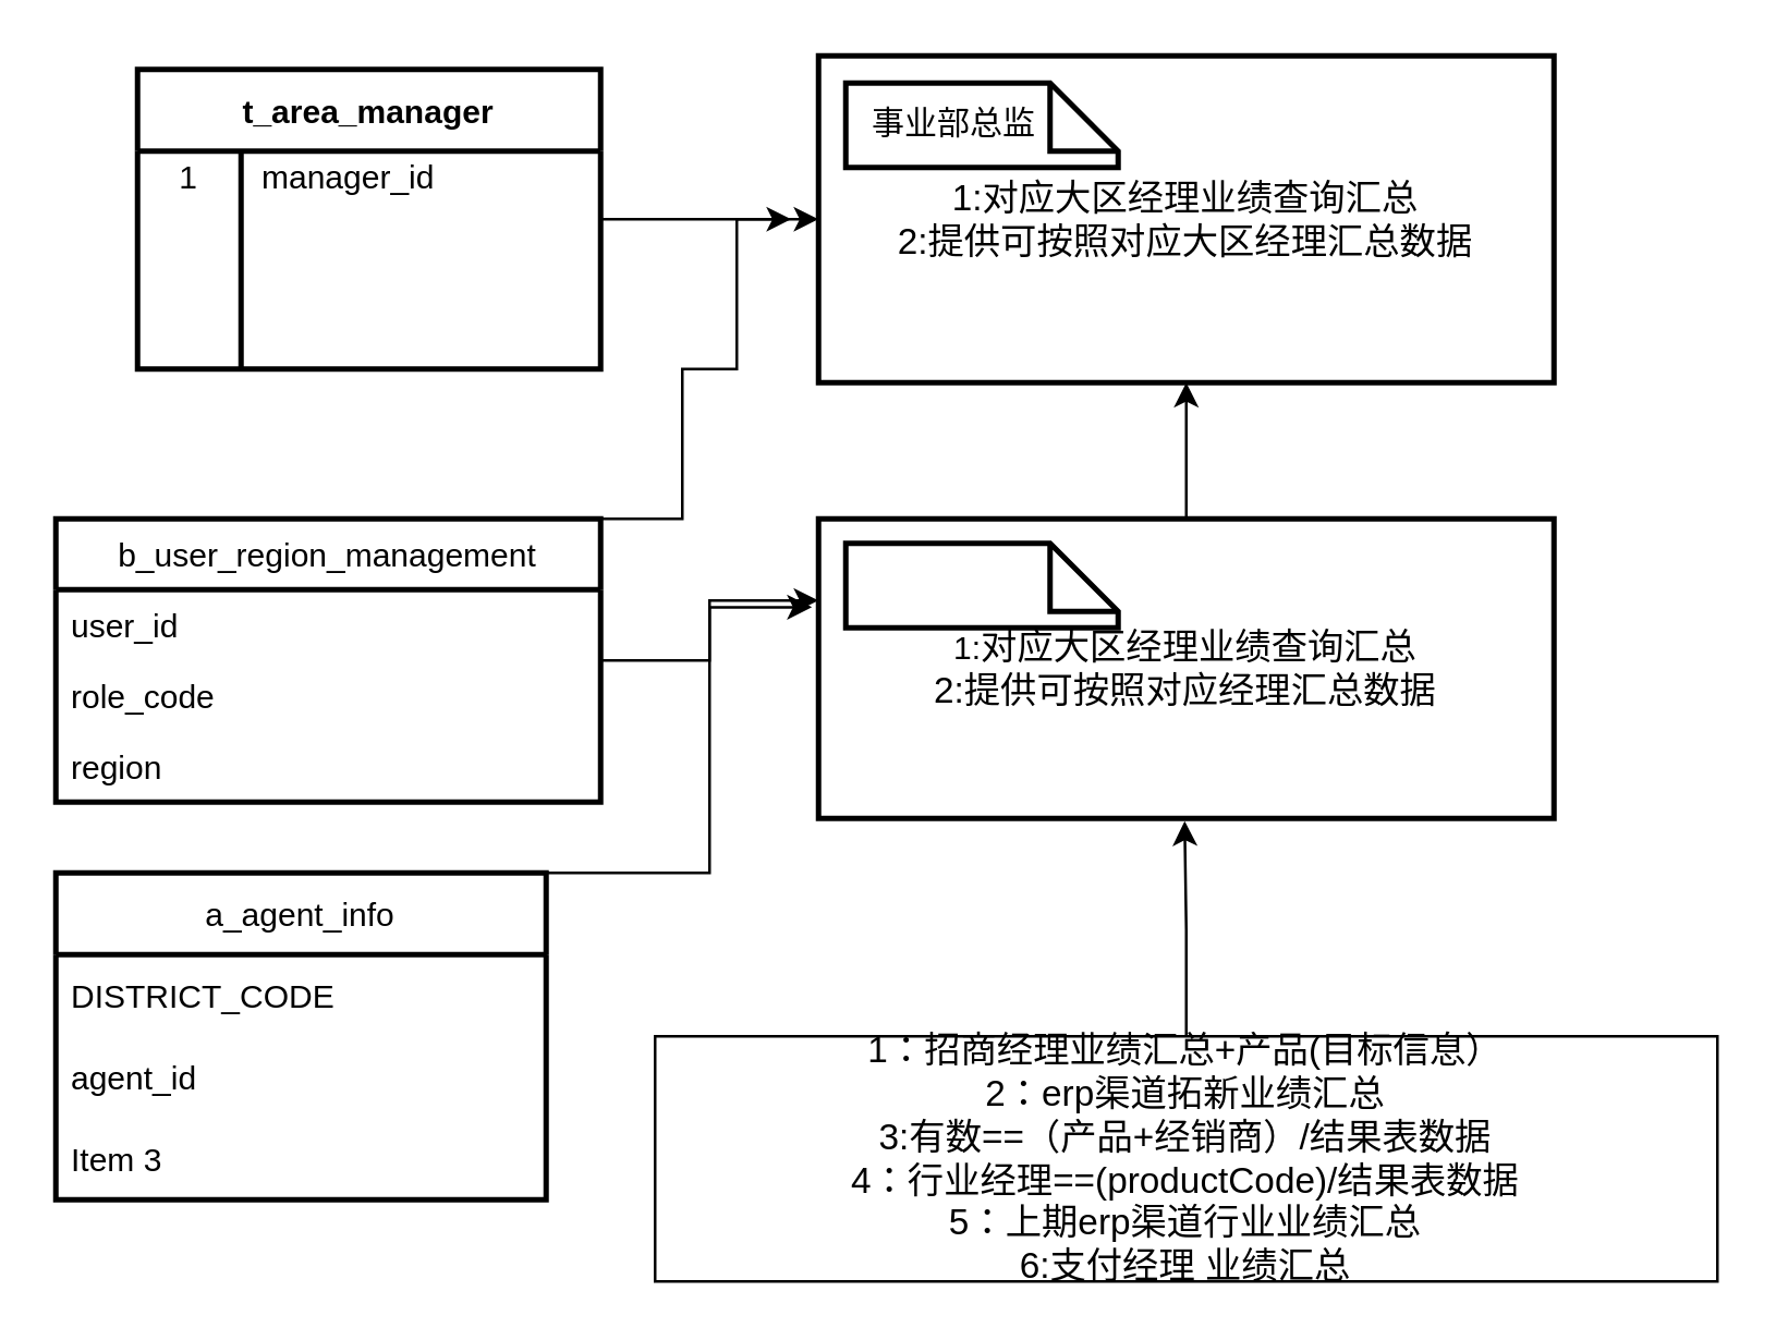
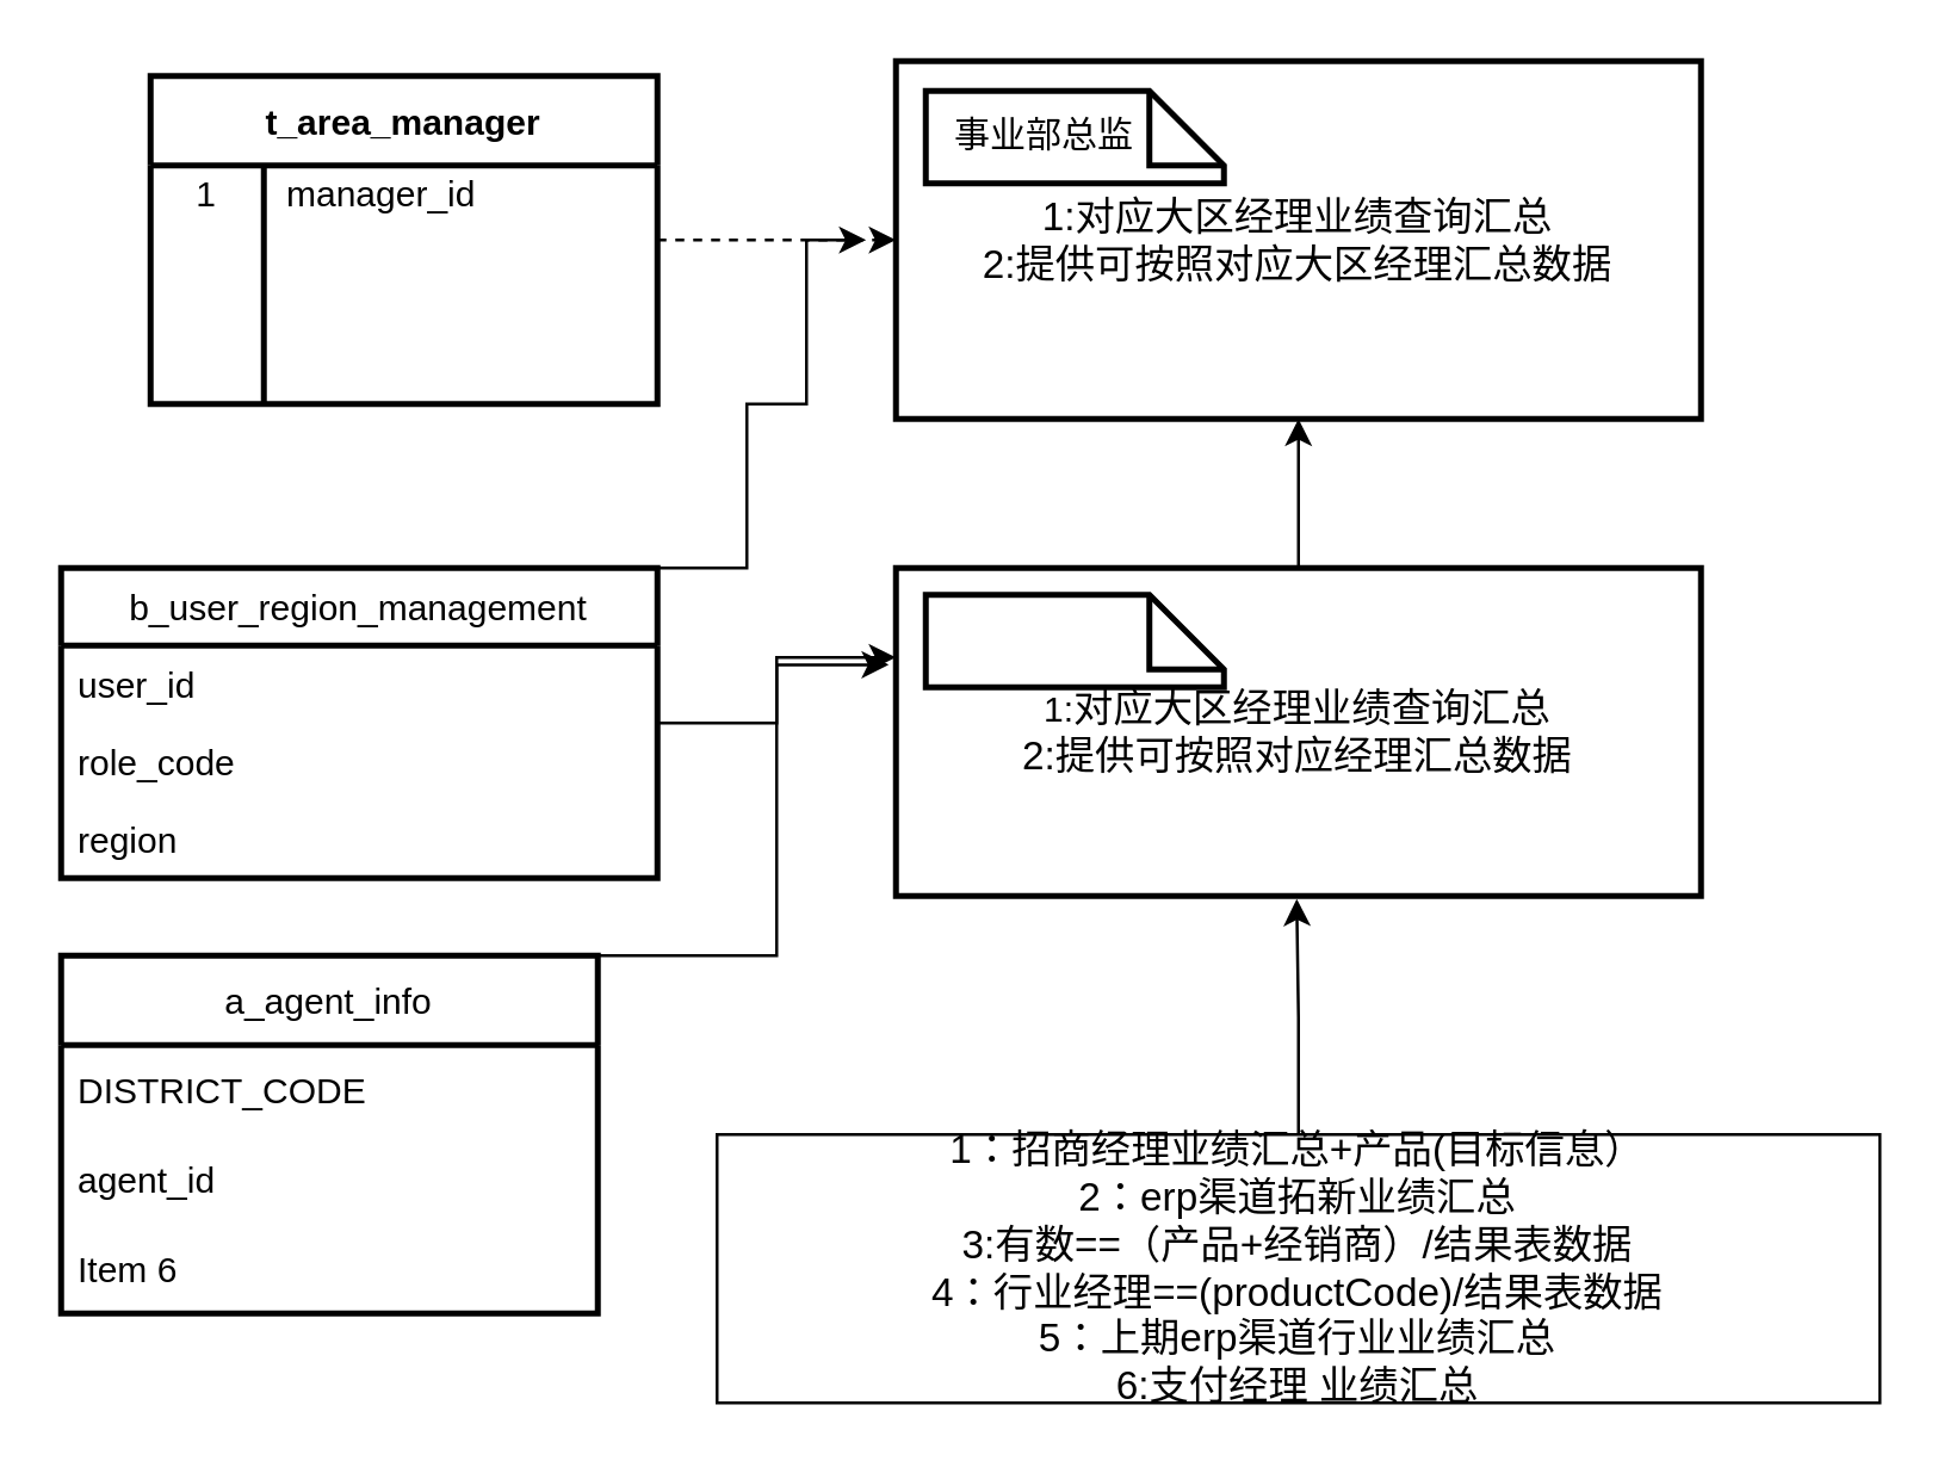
- <mxCell id="21" style="edgeStyle=orthogonalEdgeStyle;rounded=0;orthogonalLoop=1;jettySize=auto;html=1;entryX=0;entryY=0.5;entryDx=0;entryDy=0;" edge="1" parent="1" source="22" target="18"><mxGeometry relative="1" as="geometry" /></mxCell>
+ <mxCell id="21" style="edgeStyle=orthogonalEdgeStyle;rounded=0;orthogonalLoop=1;jettySize=auto;html=1;entryX=0;entryY=0.5;entryDx=0;entryDy=0;dashed=1;" edge="1" parent="1" source="22" target="18"><mxGeometry relative="1" as="geometry" /></mxCell>
- <mxCell id="14" value="Item 3" style="text;strokeColor=none;fillColor=none;align=left;verticalAlign=middle;spacingLeft=4;spacingRight=4;overflow=hidden;points=[[0,0.5],[1,0.5]];portConstraint=eastwest;rotatable=0;" vertex="1" parent="11"><mxGeometry y="90" width="180" height="30" as="geometry" /></mxCell>
+ <mxCell id="14" value="Item 6" style="text;strokeColor=none;fillColor=none;align=left;verticalAlign=middle;spacingLeft=4;spacingRight=4;overflow=hidden;points=[[0,0.5],[1,0.5]];portConstraint=eastwest;rotatable=0;" vertex="1" parent="11"><mxGeometry y="90" width="180" height="30" as="geometry" /></mxCell>
